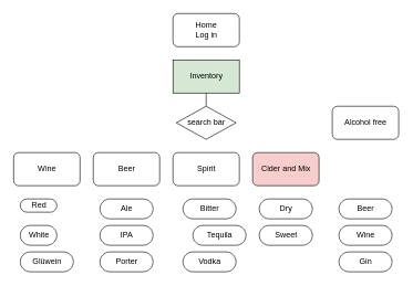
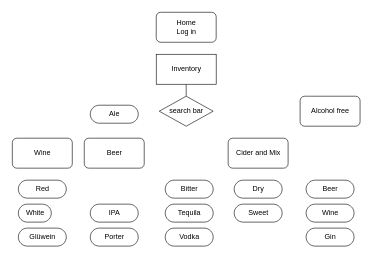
- <mxCell id="4" value="Inventory" style="html=1;dashed=0;whitespace=wrap;fillColor=#d5e8d4;" vertex="1" parent="1"><mxGeometry x="260" y="90" width="100" height="50" as="geometry" /></mxCell>
+ <mxCell id="4" value="Inventory" style="html=1;dashed=0;whitespace=wrap;" vertex="1" parent="1"><mxGeometry x="260" y="90" width="100" height="50" as="geometry" /></mxCell>
- <mxCell id="8" value="Spirit" style="html=1;dashed=0;whitespace=wrap;rounded=1;" vertex="1" parent="1"><mxGeometry x="260" y="230" width="100" height="50" as="geometry" /></mxCell>
- <mxCell id="9" value="Cider and Mix" style="html=1;dashed=0;whitespace=wrap;rounded=1;fillColor=#f8cecc;" vertex="1" parent="1"><mxGeometry x="380" y="230" width="100" height="50" as="geometry" /></mxCell>
+ <mxCell id="9" value="Cider and Mix" style="html=1;dashed=0;whitespace=wrap;rounded=1;" vertex="1" parent="1"><mxGeometry x="380" y="230" width="100" height="50" as="geometry" /></mxCell>
- <mxCell id="11" value="Red" style="html=1;dashed=0;whitespace=wrap;shape=mxgraph.dfd.start;rounded=1;" vertex="1" parent="1"><mxGeometry x="30" y="300" width="55" height="20" as="geometry" /></mxCell>
+ <mxCell id="11" value="Red" style="html=1;dashed=0;whitespace=wrap;shape=mxgraph.dfd.start;rounded=1;" vertex="1" parent="1"><mxGeometry x="30" y="300" width="80" height="30" as="geometry" /></mxCell>
- <mxCell id="14" value="Ale" style="html=1;dashed=0;whitespace=wrap;shape=mxgraph.dfd.start;rounded=1;" vertex="1" parent="1"><mxGeometry x="150" y="300" width="80" height="30" as="geometry" /></mxCell>
+ <mxCell id="14" value="Ale" style="html=1;dashed=0;whitespace=wrap;shape=mxgraph.dfd.start;rounded=1;" vertex="1" parent="1"><mxGeometry x="150" y="175" width="80" height="30" as="geometry" /></mxCell>
- <mxCell id="18" value="Tequila" style="html=1;dashed=0;whitespace=wrap;shape=mxgraph.dfd.start;rounded=1;" vertex="1" parent="1"><mxGeometry x="290" y="340" width="80" height="30" as="geometry" /></mxCell>
+ <mxCell id="18" value="Tequila" style="html=1;dashed=0;whitespace=wrap;shape=mxgraph.dfd.start;rounded=1;" vertex="1" parent="1"><mxGeometry x="275" y="340" width="80" height="30" as="geometry" /></mxCell>
